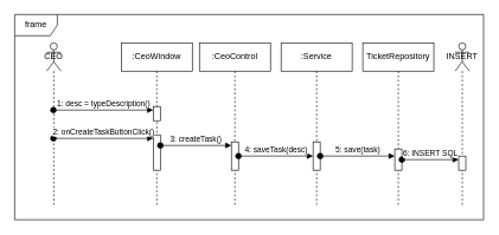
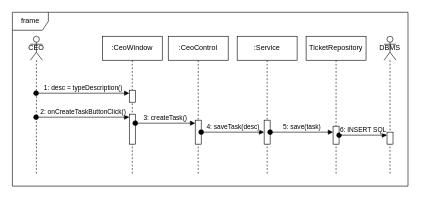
- <mxCell id="13" value="INSERT" style="shape=umlLifeline;perimeter=lifelinePerimeter;whiteSpace=wrap;html=1;container=1;dropTarget=0;collapsible=0;recursiveResize=0;outlineConnect=0;portConstraint=eastwest;newEdgeStyle={&quot;curved&quot;:0,&quot;rounded&quot;:0};participant=umlActor;" vertex="1" parent="1"><mxGeometry x="640" y="60" width="20" height="230" as="geometry" /></mxCell>
+ <mxCell id="13" value="DBMS" style="shape=umlLifeline;perimeter=lifelinePerimeter;whiteSpace=wrap;html=1;container=1;dropTarget=0;collapsible=0;recursiveResize=0;outlineConnect=0;portConstraint=eastwest;newEdgeStyle={&quot;curved&quot;:0,&quot;rounded&quot;:0};participant=umlActor;" vertex="1" parent="1"><mxGeometry x="640" y="60" width="20" height="230" as="geometry" /></mxCell>
- <mxCell id="3" value="CEO" style="shape=umlLifeline;perimeter=lifelinePerimeter;whiteSpace=wrap;html=1;container=1;dropTarget=0;collapsible=0;recursiveResize=0;outlineConnect=0;portConstraint=eastwest;newEdgeStyle={&quot;curved&quot;:0,&quot;rounded&quot;:0};participant=umlActor;" vertex="1" parent="1"><mxGeometry x="65" y="60" width="20" height="230" as="geometry" /></mxCell>
+ <mxCell id="3" value="CEO" style="shape=umlLifeline;perimeter=lifelinePerimeter;whiteSpace=wrap;html=1;container=1;dropTarget=0;collapsible=0;recursiveResize=0;outlineConnect=0;portConstraint=eastwest;newEdgeStyle={&quot;curved&quot;:0,&quot;rounded&quot;:0};participant=umlActor;" vertex="1" parent="1"><mxGeometry x="50" y="60" width="20" height="230" as="geometry" /></mxCell>
